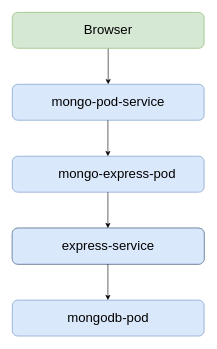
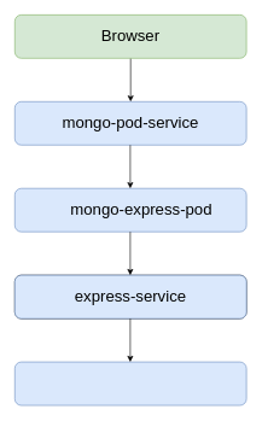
- <mxCell id="14" value="&lt;span style=&quot;font-size: 22px;&quot;&gt;mongodb-pod&lt;/span&gt;" style="text;html=1;strokeColor=none;fillColor=none;align=center;verticalAlign=middle;whiteSpace=wrap;rounded=0;" vertex="1" parent="1"><mxGeometry x="40" y="515" width="280" height="30" as="geometry" /></mxCell>
